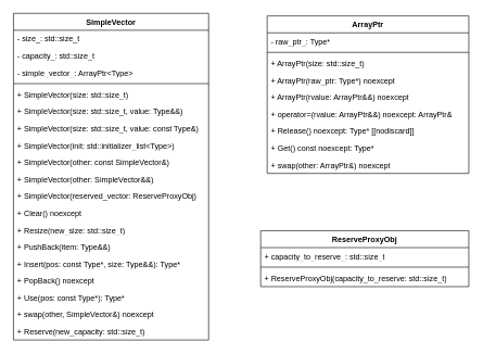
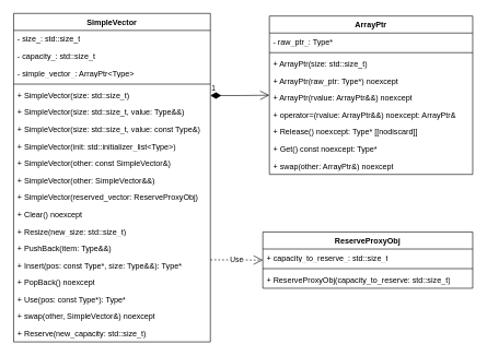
+ <mxCell id="36" value="1" style="endArrow=open;html=1;endSize=12;startArrow=diamondThin;startSize=14;startFill=1;edgeStyle=orthogonalEdgeStyle;align=left;verticalAlign=bottom;rounded=0;exitX=1;exitY=0.25;exitDx=0;exitDy=0;entryX=0;entryY=0.5;entryDx=0;entryDy=0;" edge="1" parent="1" source="2" target="22"><mxGeometry x="-1" y="3" relative="1" as="geometry"><mxPoint x="360" y="340" as="sourcePoint" /><mxPoint x="520" y="340" as="targetPoint" /></mxGeometry></mxCell>
+ <mxCell id="37" value="Use" style="endArrow=open;endSize=12;dashed=1;html=1;rounded=0;exitX=1;exitY=0.75;exitDx=0;exitDy=0;entryX=0;entryY=0.5;entryDx=0;entryDy=0;" edge="1" parent="1" source="2" target="32"><mxGeometry width="160" relative="1" as="geometry"><mxPoint x="190" y="180" as="sourcePoint" /><mxPoint x="350" y="180" as="targetPoint" /></mxGeometry></mxCell>
